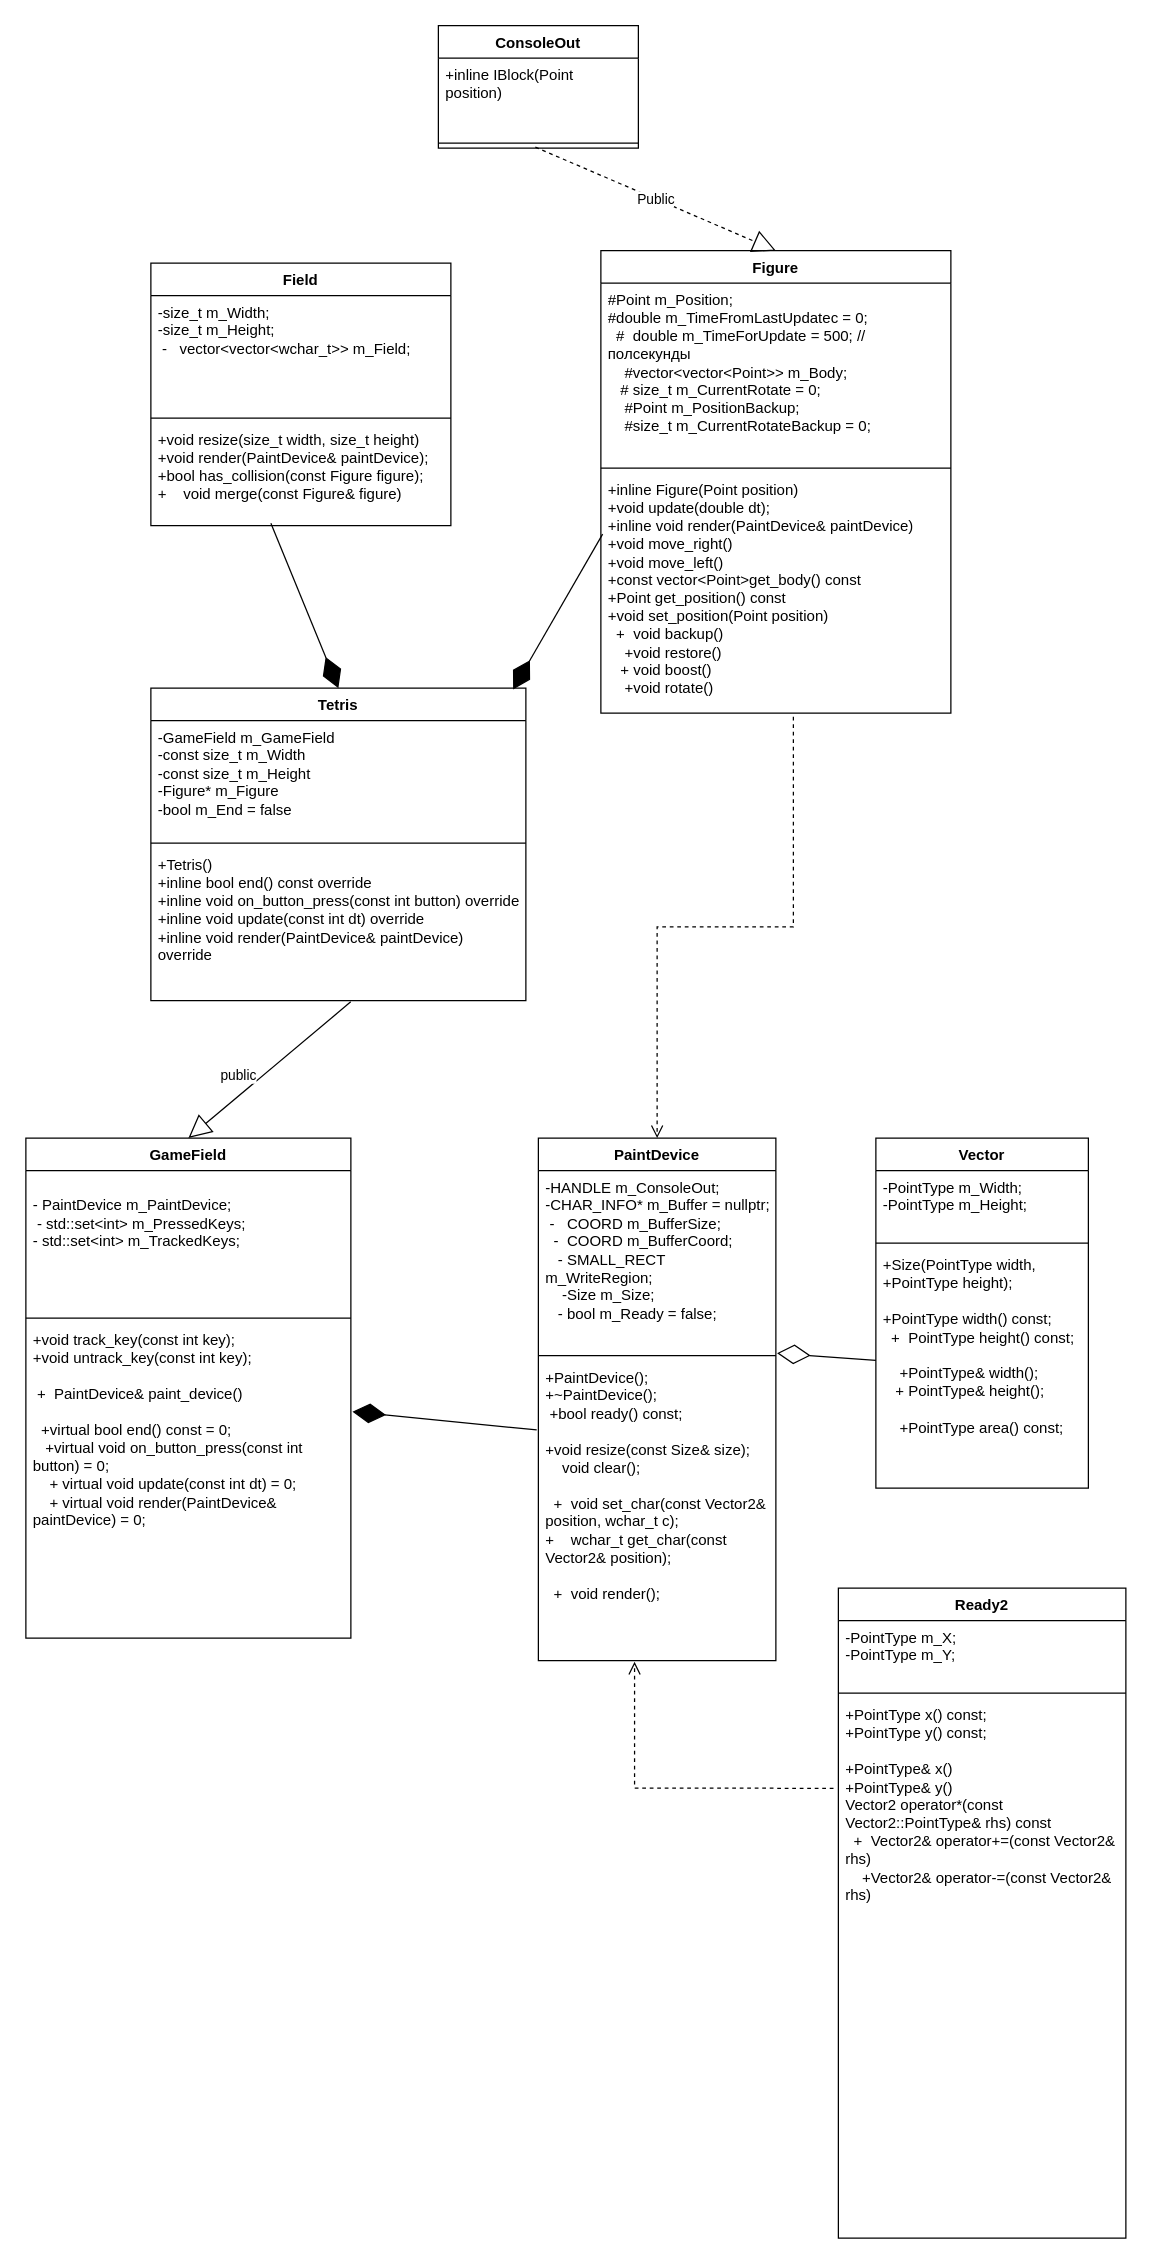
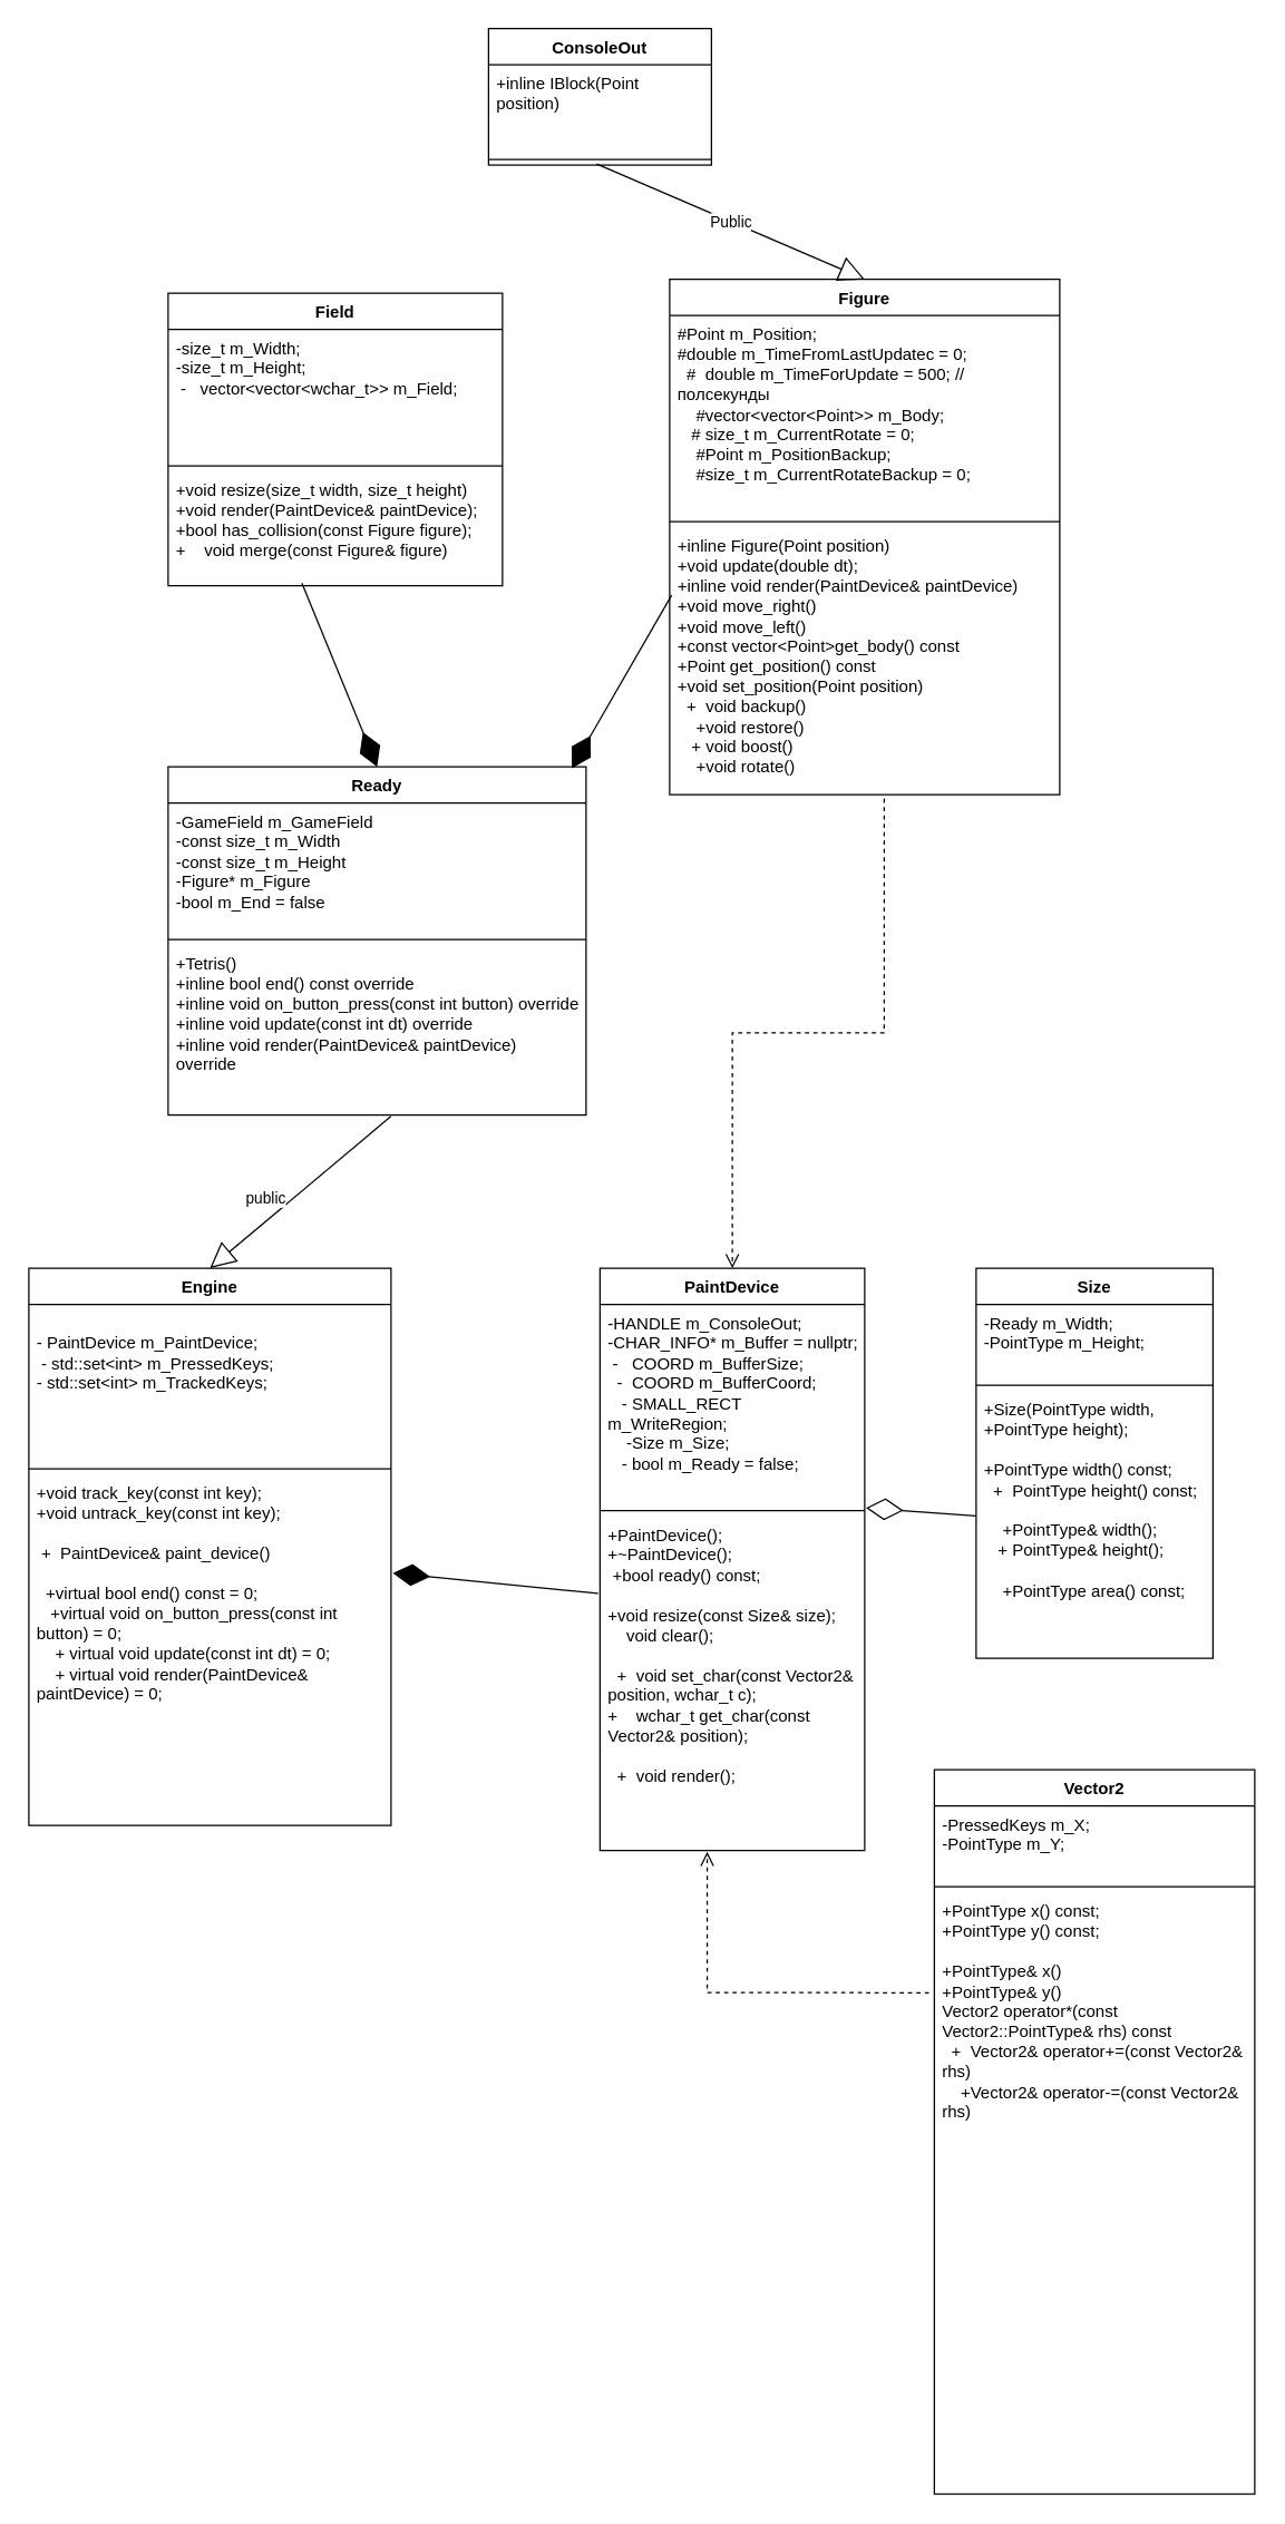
- <mxCell id="39" value="Public" style="endArrow=block;endSize=16;endFill=0;html=1;rounded=0;exitX=0.485;exitY=1.113;exitDx=0;exitDy=0;exitPerimeter=0;entryX=0.5;entryY=0;entryDx=0;entryDy=0;dashed=1;" edge="1" parent="1" source="31" target="33"><mxGeometry width="160" relative="1" as="geometry"><mxPoint x="280" y="300" as="sourcePoint" /><mxPoint x="440" y="300" as="targetPoint" /></mxGeometry></mxCell>
+ <mxCell id="39" value="Public" style="endArrow=block;endSize=16;endFill=0;html=1;rounded=0;exitX=0.485;exitY=1.113;exitDx=0;exitDy=0;exitPerimeter=0;entryX=0.5;entryY=0;entryDx=0;entryDy=0;" edge="1" parent="1" source="31" target="33"><mxGeometry width="160" relative="1" as="geometry"><mxPoint x="280" y="300" as="sourcePoint" /><mxPoint x="440" y="300" as="targetPoint" /></mxGeometry></mxCell>
- <mxCell id="6" value="Tetris" style="swimlane;fontStyle=1;align=center;verticalAlign=top;childLayout=stackLayout;horizontal=1;startSize=26;horizontalStack=0;resizeParent=1;resizeParentMax=0;resizeLast=0;collapsible=1;marginBottom=0;whiteSpace=wrap;html=1;" vertex="1" parent="1"><mxGeometry x="120" y="550" width="300" height="250" as="geometry" /></mxCell>
+ <mxCell id="6" value="Ready" style="swimlane;fontStyle=1;align=center;verticalAlign=top;childLayout=stackLayout;horizontal=1;startSize=26;horizontalStack=0;resizeParent=1;resizeParentMax=0;resizeLast=0;collapsible=1;marginBottom=0;whiteSpace=wrap;html=1;" vertex="1" parent="1"><mxGeometry x="120" y="550" width="300" height="250" as="geometry" /></mxCell>
- <mxCell id="2" value="GameField" style="swimlane;fontStyle=1;align=center;verticalAlign=top;childLayout=stackLayout;horizontal=1;startSize=26;horizontalStack=0;resizeParent=1;resizeParentMax=0;resizeLast=0;collapsible=1;marginBottom=0;whiteSpace=wrap;html=1;" vertex="1" parent="1"><mxGeometry x="20" y="910" width="260" height="400" as="geometry" /></mxCell>
+ <mxCell id="2" value="Engine" style="swimlane;fontStyle=1;align=center;verticalAlign=top;childLayout=stackLayout;horizontal=1;startSize=26;horizontalStack=0;resizeParent=1;resizeParentMax=0;resizeLast=0;collapsible=1;marginBottom=0;whiteSpace=wrap;html=1;" vertex="1" parent="1"><mxGeometry x="20" y="910" width="260" height="400" as="geometry" /></mxCell>
- <mxCell id="19" value="Vector" style="swimlane;fontStyle=1;align=center;verticalAlign=top;childLayout=stackLayout;horizontal=1;startSize=26;horizontalStack=0;resizeParent=1;resizeParentMax=0;resizeLast=0;collapsible=1;marginBottom=0;whiteSpace=wrap;html=1;" vertex="1" parent="1"><mxGeometry x="700" y="910" width="170" height="280" as="geometry" /></mxCell>
+ <mxCell id="19" value="Size" style="swimlane;fontStyle=1;align=center;verticalAlign=top;childLayout=stackLayout;horizontal=1;startSize=26;horizontalStack=0;resizeParent=1;resizeParentMax=0;resizeLast=0;collapsible=1;marginBottom=0;whiteSpace=wrap;html=1;" vertex="1" parent="1"><mxGeometry x="700" y="910" width="170" height="280" as="geometry" /></mxCell>
- <mxCell id="20" value="&lt;div&gt;-PointType m_Width;&lt;/div&gt;&lt;div&gt;-PointType m_Height;&lt;span style=&quot;&quot;&gt;&lt;/span&gt;&lt;/div&gt;" style="text;strokeColor=none;fillColor=none;align=left;verticalAlign=top;spacingLeft=4;spacingRight=4;overflow=hidden;rotatable=0;points=[[0,0.5],[1,0.5]];portConstraint=eastwest;whiteSpace=wrap;html=1;" vertex="1" parent="19"><mxGeometry y="26" width="170" height="54" as="geometry" /></mxCell>
+ <mxCell id="20" value="&lt;div&gt;-Ready m_Width;&lt;/div&gt;&lt;div&gt;-PointType m_Height;&lt;span style=&quot;&quot;&gt;&lt;/span&gt;&lt;/div&gt;" style="text;strokeColor=none;fillColor=none;align=left;verticalAlign=top;spacingLeft=4;spacingRight=4;overflow=hidden;rotatable=0;points=[[0,0.5],[1,0.5]];portConstraint=eastwest;whiteSpace=wrap;html=1;" vertex="1" parent="19"><mxGeometry y="26" width="170" height="54" as="geometry" /></mxCell>
- <mxCell id="15" value="Ready2" style="swimlane;fontStyle=1;align=center;verticalAlign=top;childLayout=stackLayout;horizontal=1;startSize=26;horizontalStack=0;resizeParent=1;resizeParentMax=0;resizeLast=0;collapsible=1;marginBottom=0;whiteSpace=wrap;html=1;" vertex="1" parent="1"><mxGeometry x="670" y="1270" width="230" height="520" as="geometry" /></mxCell>
+ <mxCell id="15" value="Vector2" style="swimlane;fontStyle=1;align=center;verticalAlign=top;childLayout=stackLayout;horizontal=1;startSize=26;horizontalStack=0;resizeParent=1;resizeParentMax=0;resizeLast=0;collapsible=1;marginBottom=0;whiteSpace=wrap;html=1;" vertex="1" parent="1"><mxGeometry x="670" y="1270" width="230" height="520" as="geometry" /></mxCell>
- <mxCell id="16" value="&lt;div&gt;-PointType m_X;&lt;/div&gt;&lt;div&gt;-PointType m_Y;&lt;span style=&quot;&quot;&gt;&lt;/span&gt;&lt;/div&gt;" style="text;strokeColor=none;fillColor=none;align=left;verticalAlign=top;spacingLeft=4;spacingRight=4;overflow=hidden;rotatable=0;points=[[0,0.5],[1,0.5]];portConstraint=eastwest;whiteSpace=wrap;html=1;" vertex="1" parent="15"><mxGeometry y="26" width="230" height="54" as="geometry" /></mxCell>
+ <mxCell id="16" value="&lt;div&gt;-PressedKeys m_X;&lt;/div&gt;&lt;div&gt;-PointType m_Y;&lt;span style=&quot;&quot;&gt;&lt;/span&gt;&lt;/div&gt;" style="text;strokeColor=none;fillColor=none;align=left;verticalAlign=top;spacingLeft=4;spacingRight=4;overflow=hidden;rotatable=0;points=[[0,0.5],[1,0.5]];portConstraint=eastwest;whiteSpace=wrap;html=1;" vertex="1" parent="15"><mxGeometry y="26" width="230" height="54" as="geometry" /></mxCell>
